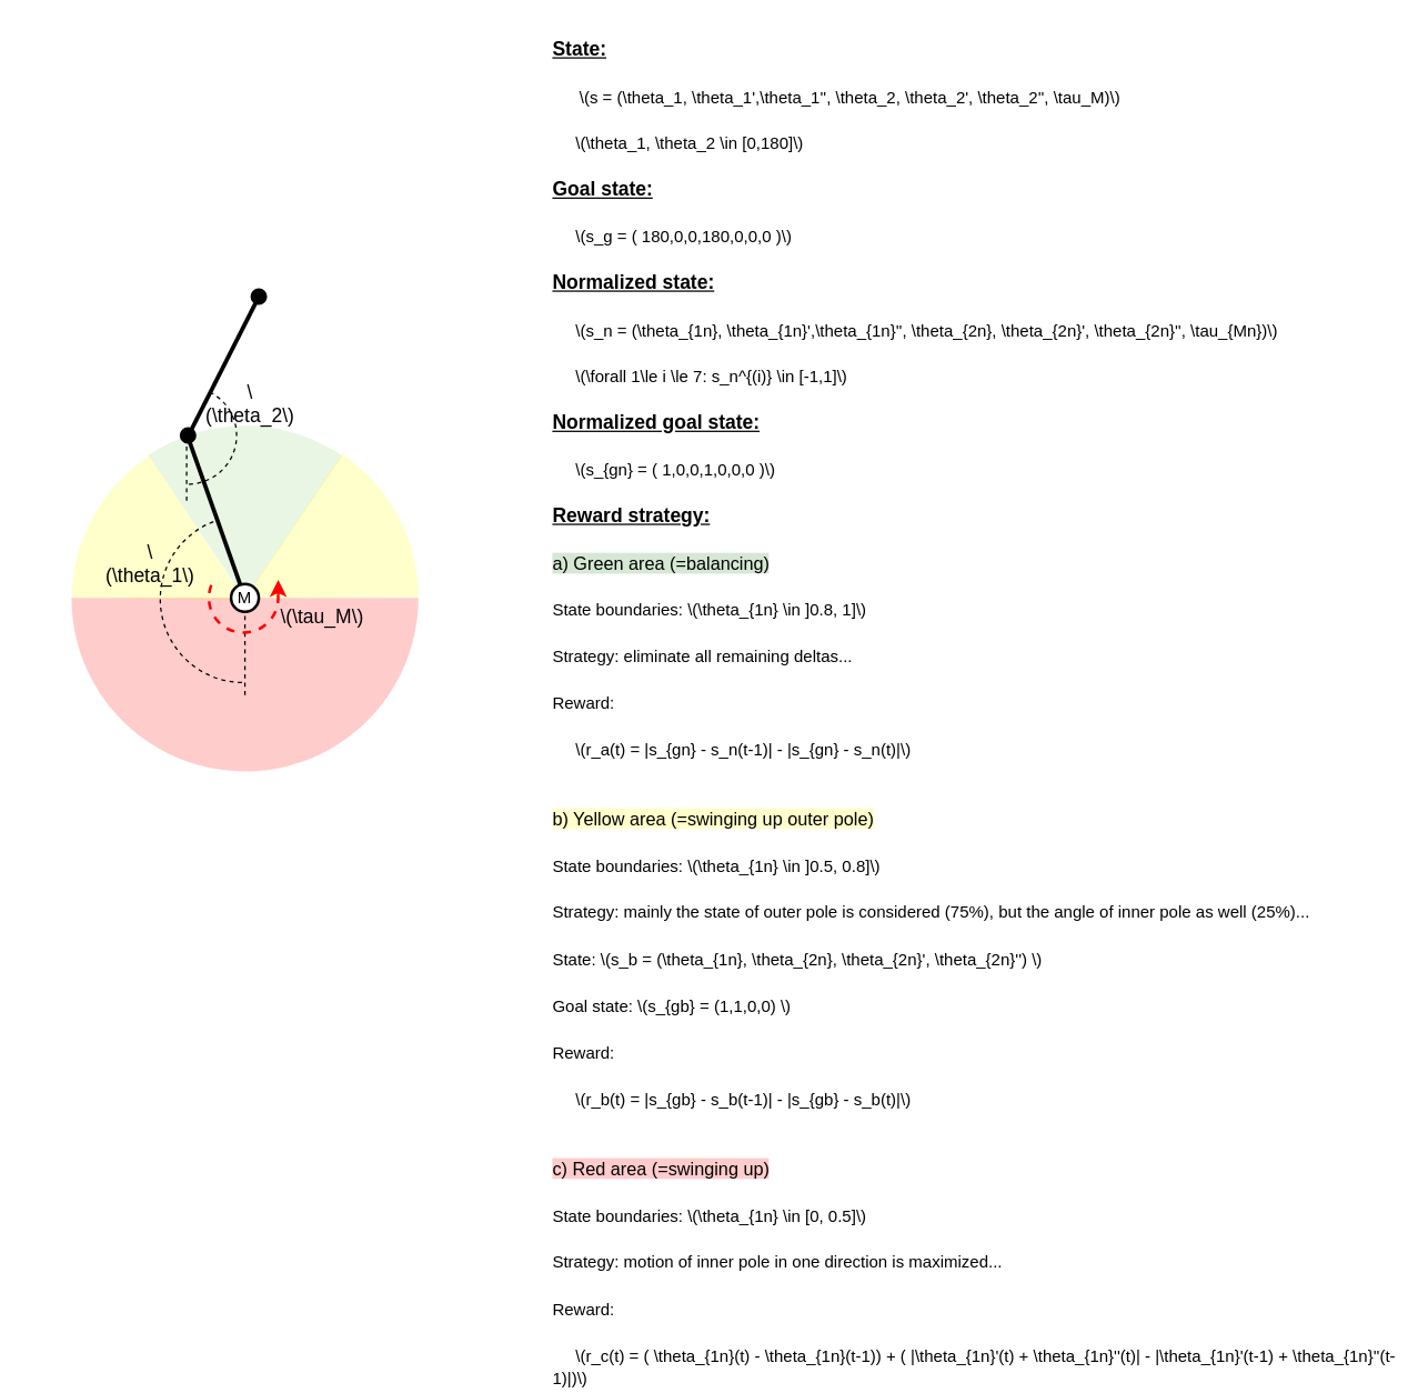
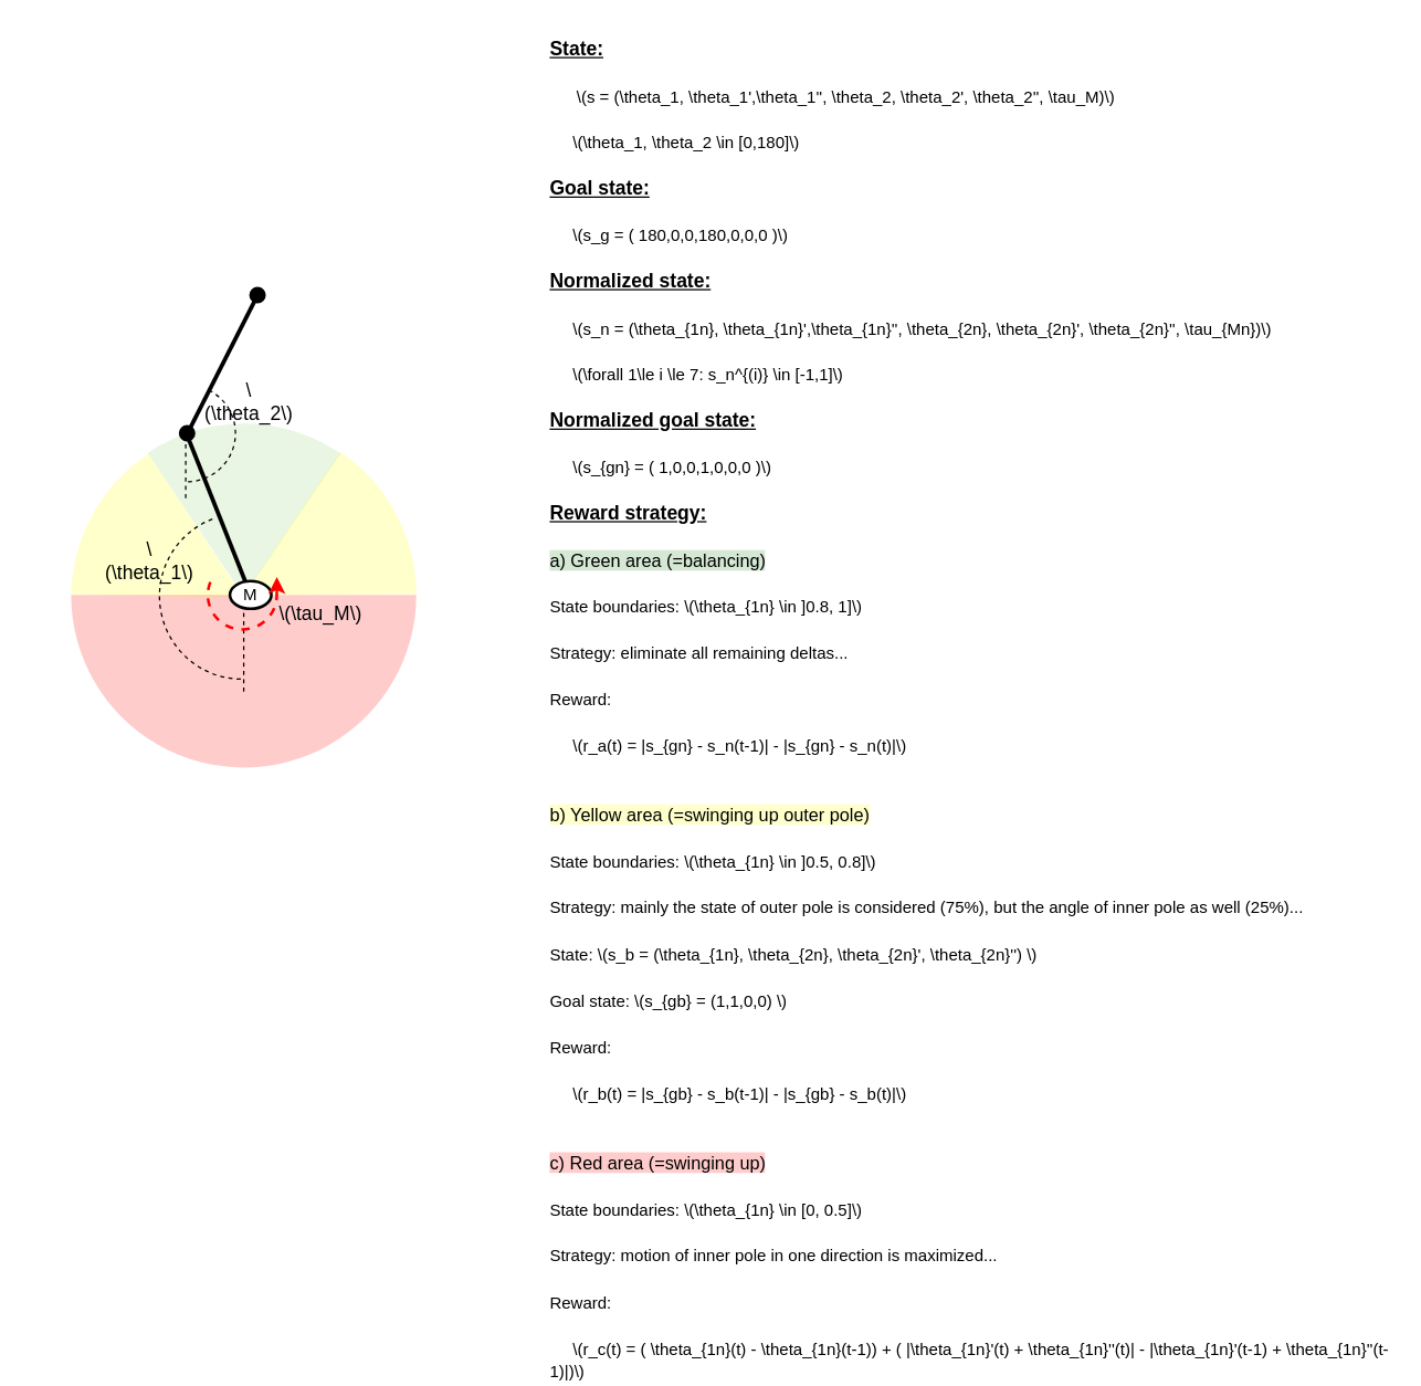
- <mxCell id="10" value="M" style="ellipse;whiteSpace=wrap;html=1;aspect=fixed;strokeWidth=2;" vertex="1" parent="4"><mxGeometry x="143.093" y="212" width="20" height="20" as="geometry" /></mxCell>
+ <mxCell id="10" value="M" style="ellipse;whiteSpace=wrap;html=1;aspect=fixed;strokeWidth=2;" vertex="1" parent="4"><mxGeometry x="143.093" y="212" width="30" height="20" as="geometry" /></mxCell>
